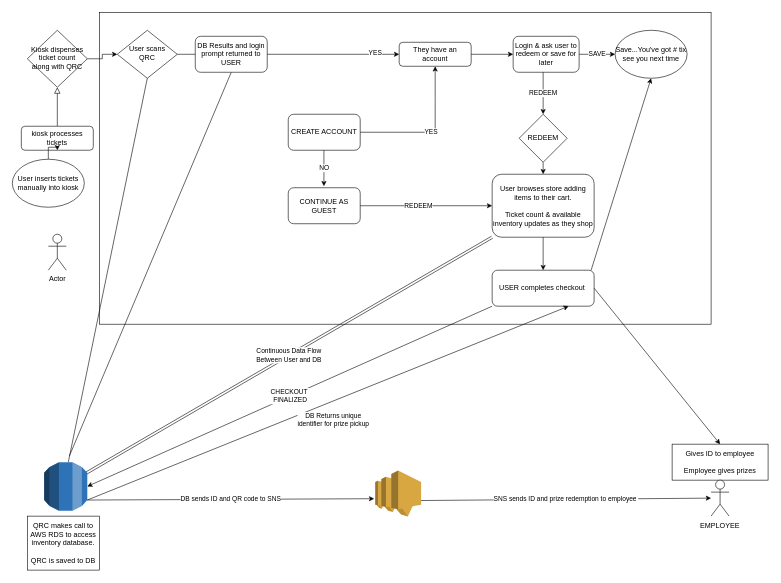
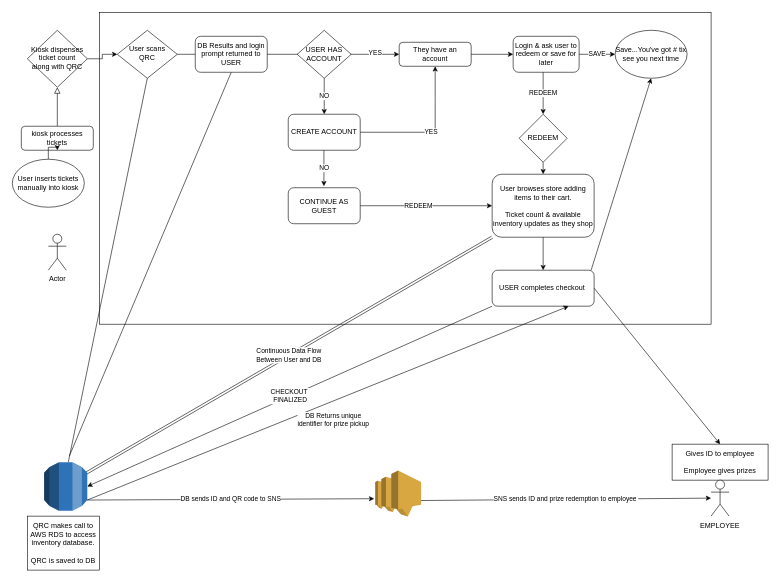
+ <mxCell id="24" value="USER HAS ACCOUNT" style="rhombus;whiteSpace=wrap;html=1;" parent="1" vertex="1"><mxGeometry x="495" y="50" width="90" height="80" as="geometry" /></mxCell>
+ <mxCell id="25" value="NO" style="endArrow=classic;html=1;rounded=0;exitX=0.5;exitY=1;exitDx=0;exitDy=0;entryX=0.5;entryY=0;entryDx=0;entryDy=0;" parent="1" source="24" target="26" edge="1"><mxGeometry width="50" height="50" relative="1" as="geometry"><mxPoint x="585" y="220" as="sourcePoint" /><mxPoint x="540" y="180" as="targetPoint" /></mxGeometry></mxCell>
